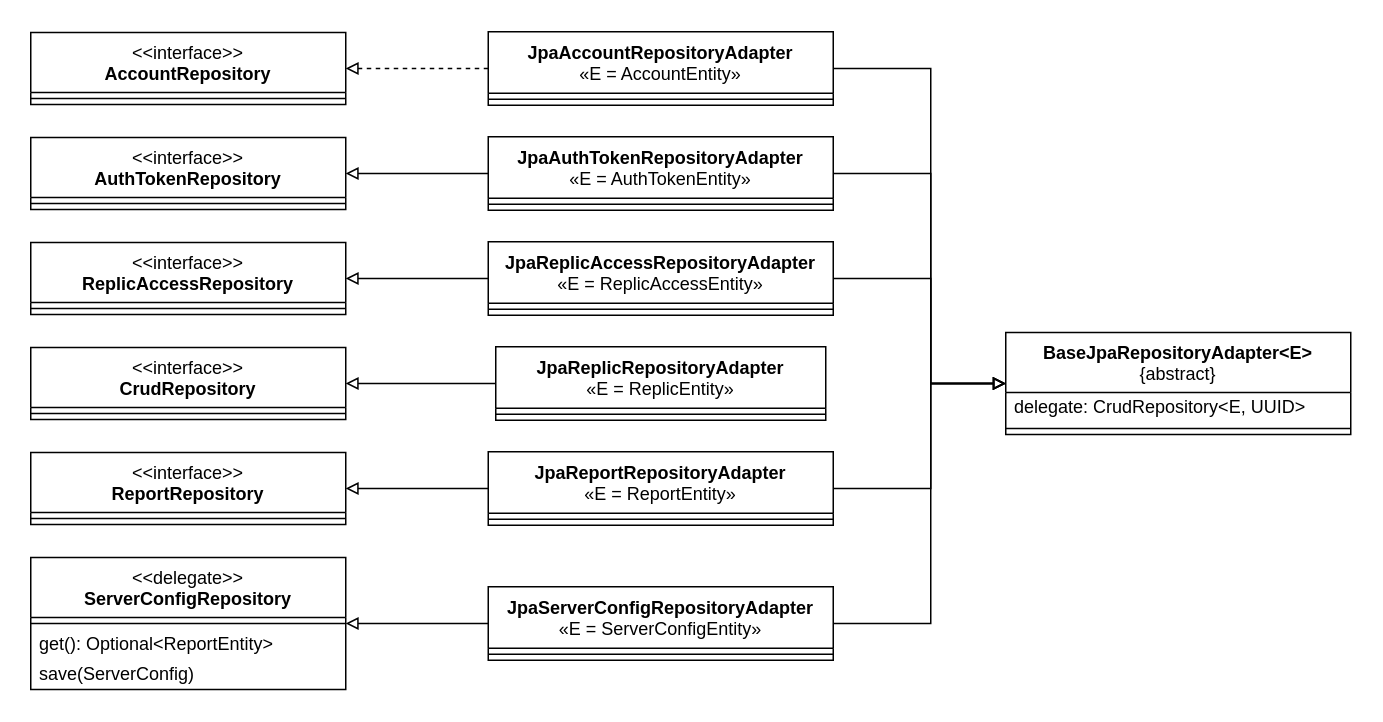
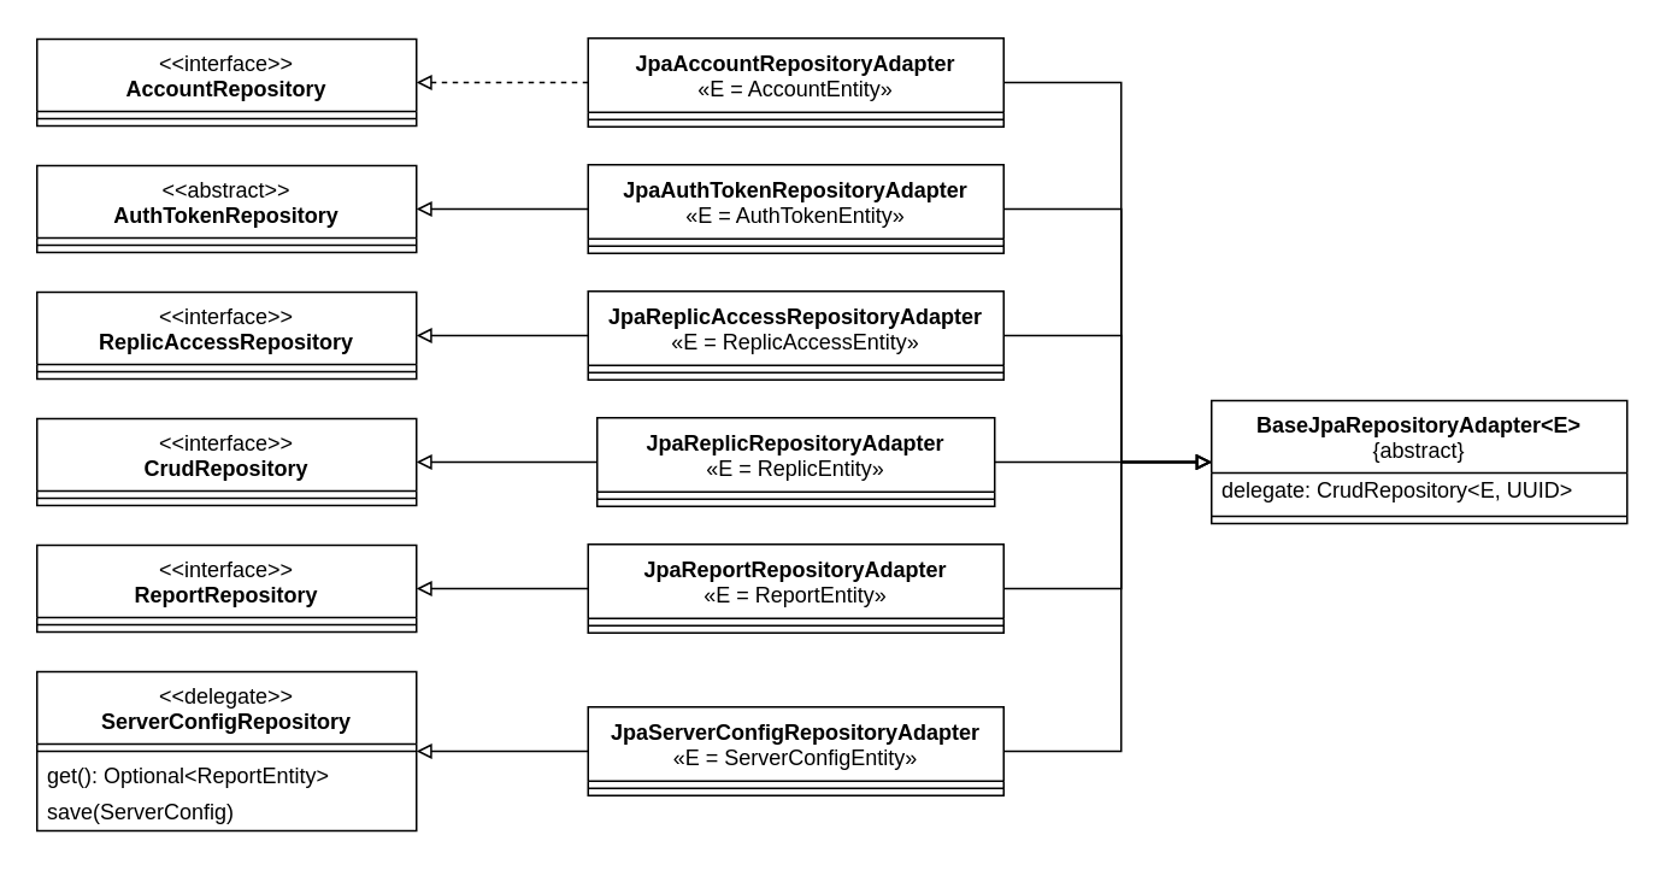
- <mxCell id="4" value="&amp;lt;&amp;lt;interface&amp;gt;&amp;gt;&lt;br&gt;&lt;b&gt;AuthTokenRepository&lt;/b&gt;&lt;div&gt;&lt;br&gt;&lt;/div&gt;" style="swimlane;fontStyle=0;align=center;verticalAlign=top;childLayout=stackLayout;horizontal=1;startSize=40;horizontalStack=0;resizeParent=1;resizeParentMax=0;resizeLast=0;collapsible=0;marginBottom=0;html=1;whiteSpace=wrap;" parent="1" vertex="1"><mxGeometry x="20" y="91" width="210" height="48" as="geometry" /></mxCell>
+ <mxCell id="4" value="&amp;lt;&amp;lt;abstract&amp;gt;&amp;gt;&lt;br&gt;&lt;b&gt;AuthTokenRepository&lt;/b&gt;&lt;div&gt;&lt;br&gt;&lt;/div&gt;" style="swimlane;fontStyle=0;align=center;verticalAlign=top;childLayout=stackLayout;horizontal=1;startSize=40;horizontalStack=0;resizeParent=1;resizeParentMax=0;resizeLast=0;collapsible=0;marginBottom=0;html=1;whiteSpace=wrap;" parent="1" vertex="1"><mxGeometry x="20" y="91" width="210" height="48" as="geometry" /></mxCell>
+ <mxCell id="20" style="edgeStyle=orthogonalEdgeStyle;rounded=0;orthogonalLoop=1;jettySize=auto;html=1;endArrow=block;endFill=0;" edge="1" parent="1" source="21" target="16"><mxGeometry relative="1" as="geometry" /></mxCell>
